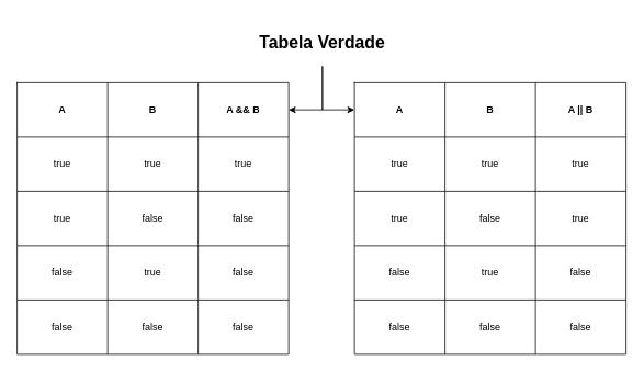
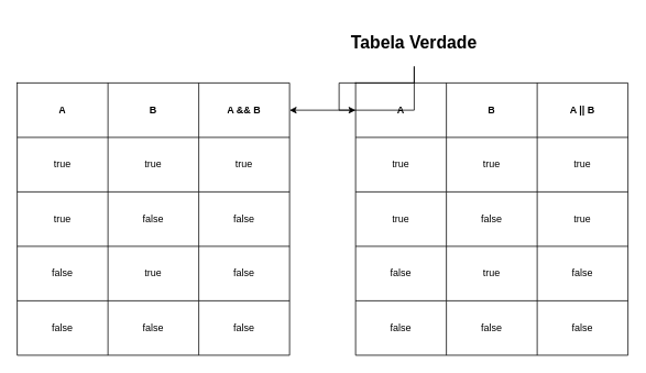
- <mxCell id="46" value="Tabela Verdade" style="text;strokeColor=none;align=center;fillColor=none;html=1;verticalAlign=middle;whiteSpace=wrap;rounded=0;fontSize=21;fontStyle=1" vertex="1" parent="1"><mxGeometry x="299" y="20" width="184" height="60" as="geometry" /></mxCell>
+ <mxCell id="46" value="Tabela Verdade" style="text;strokeColor=none;align=center;fillColor=none;html=1;verticalAlign=middle;whiteSpace=wrap;rounded=0;fontSize=21;fontStyle=1" vertex="1" parent="1"><mxGeometry x="409" y="20" width="184" height="60" as="geometry" /></mxCell>
